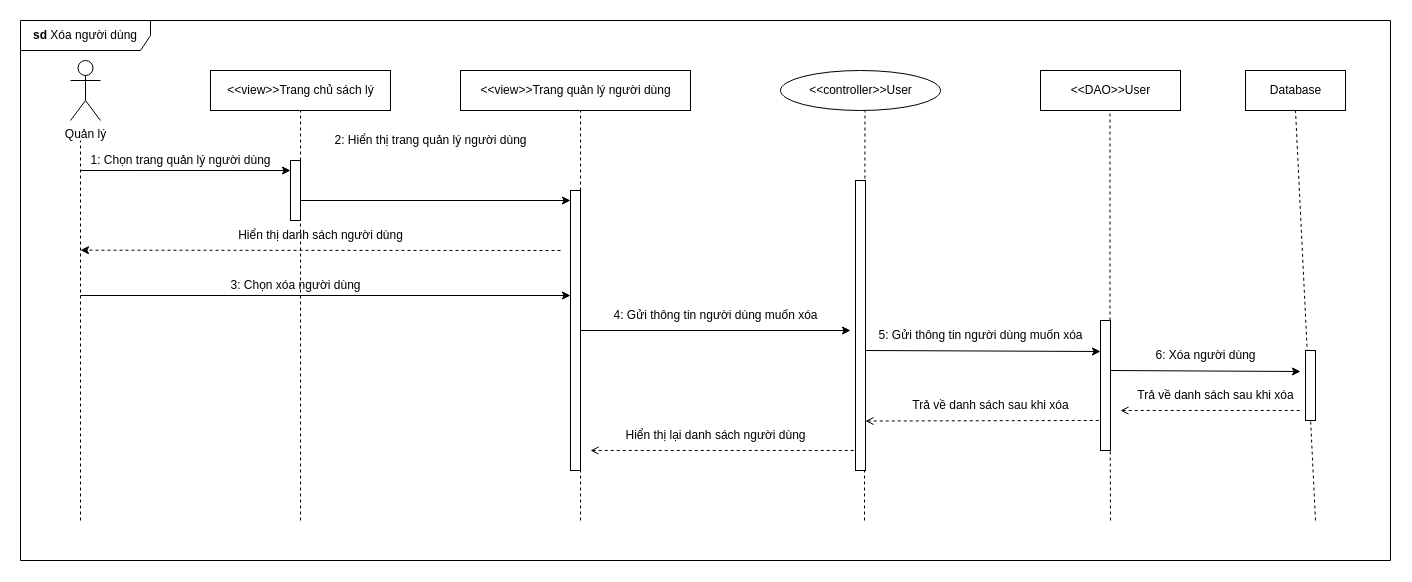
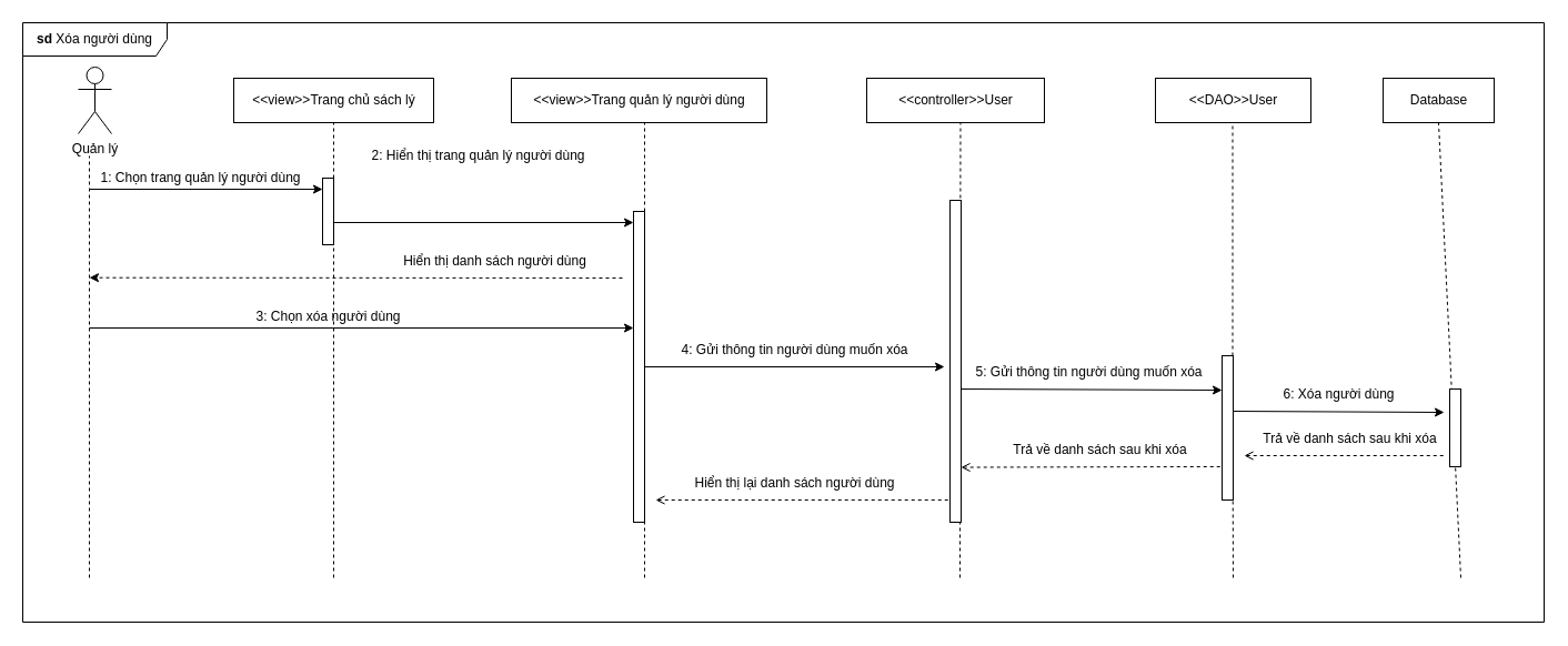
- <mxCell id="5" value="&amp;lt;&amp;lt;controller&amp;gt;&amp;gt;User" style="ellipse;html=1;" parent="1" vertex="1"><mxGeometry x="780" y="70" width="160" height="40" as="geometry" /></mxCell>
+ <mxCell id="5" value="&amp;lt;&amp;lt;controller&amp;gt;&amp;gt;User" style="html=1;" parent="1" vertex="1"><mxGeometry x="780" y="70" width="160" height="40" as="geometry" /></mxCell>
- <mxCell id="26" value="Hiển thị danh sách người dùng" style="text;html=1;align=center;verticalAlign=middle;resizable=0;points=[];autosize=1;strokeColor=none;fillColor=none;" vertex="1" parent="1"><mxGeometry x="225" y="220" width="190" height="30" as="geometry" /></mxCell>
+ <mxCell id="26" value="Hiển thị danh sách người dùng" style="text;html=1;align=center;verticalAlign=middle;resizable=0;points=[];autosize=1;strokeColor=none;fillColor=none;" vertex="1" parent="1"><mxGeometry x="350" y="220" width="190" height="30" as="geometry" /></mxCell>
